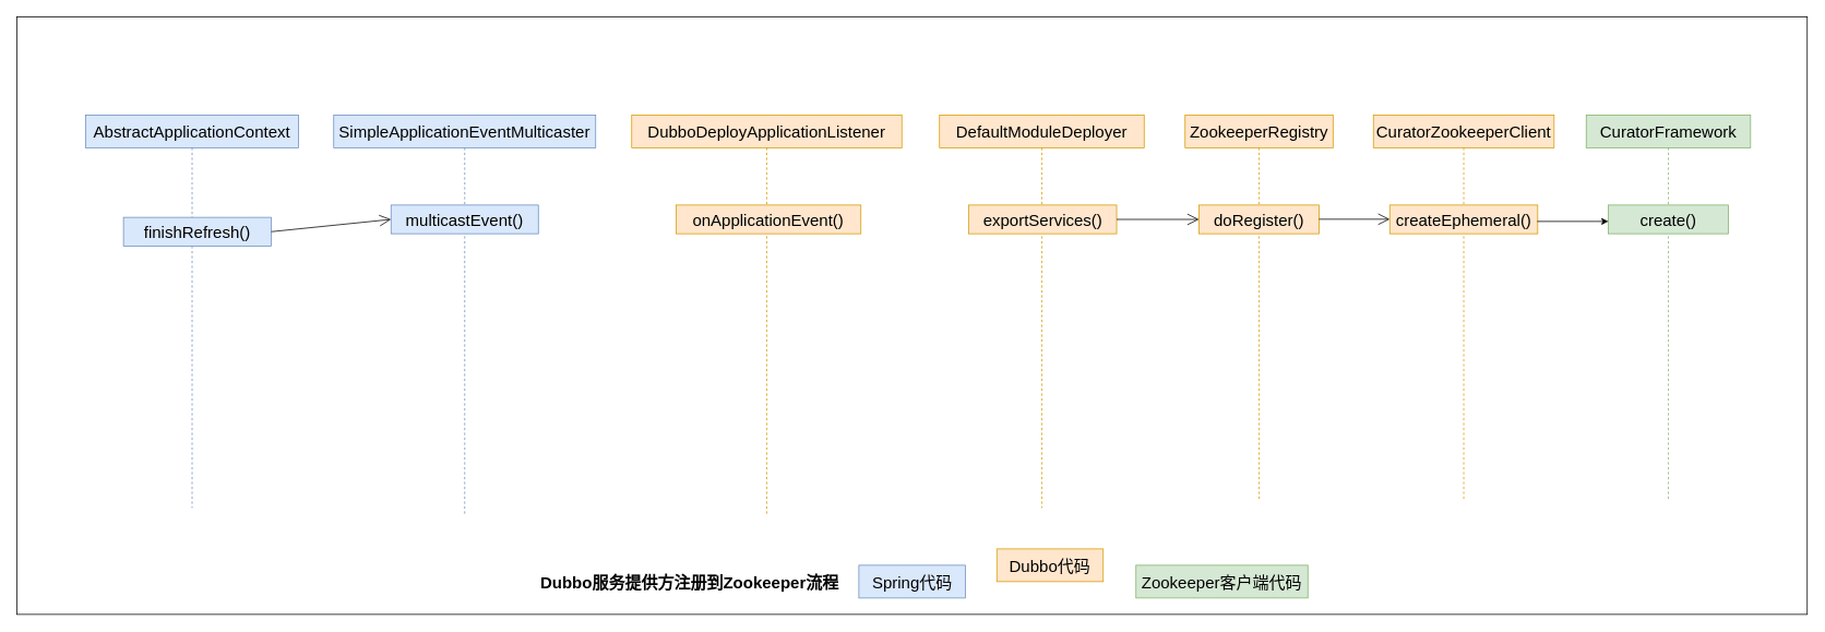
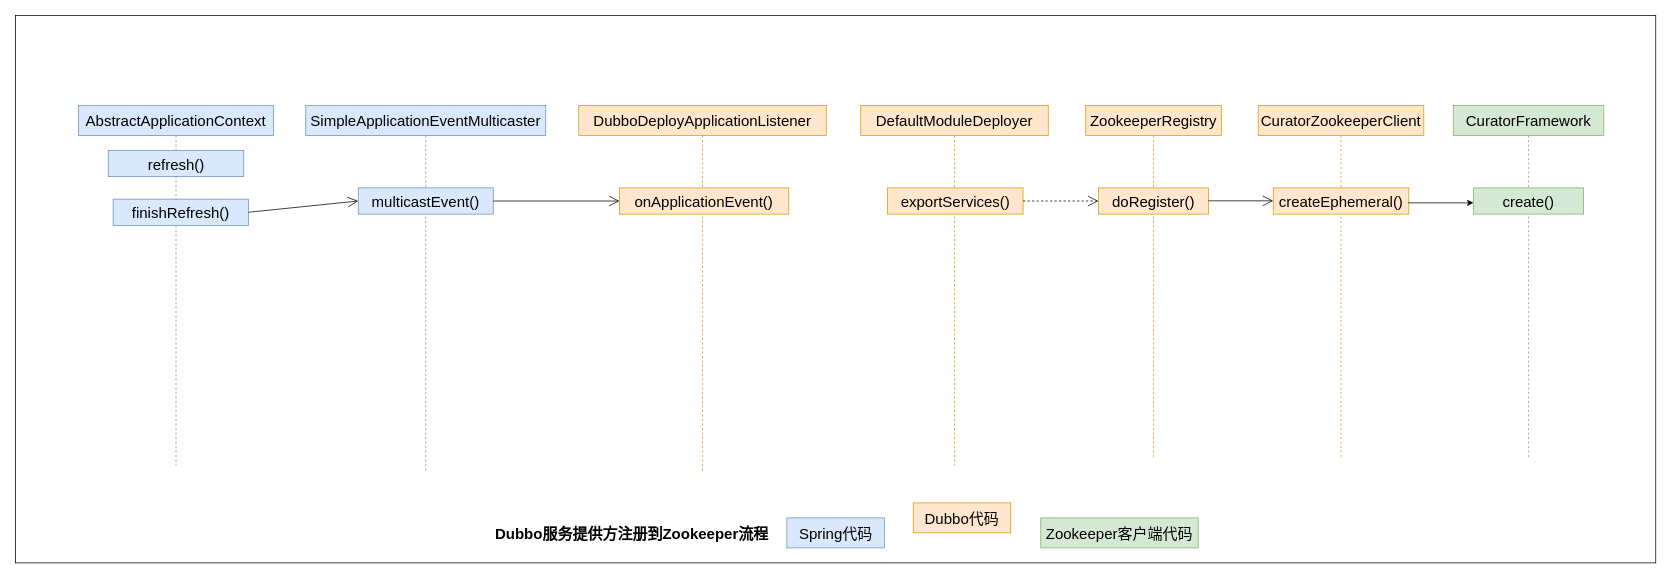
+ <mxCell id="26" value="refresh()" style="html=1;whiteSpace=wrap;fontSize=20;fillColor=#dae8fc;strokeColor=#6c8ebf;" vertex="1" parent="1"><mxGeometry x="143.68" y="200" width="180.63" height="35" as="geometry" /></mxCell>
+ <mxCell id="14" value="" style="endArrow=open;endFill=1;endSize=12;html=1;rounded=0;exitX=1;exitY=0.5;exitDx=0;exitDy=0;entryX=0;entryY=0.5;entryDx=0;entryDy=0;" parent="1" source="12" target="6" edge="1"><mxGeometry width="160" relative="1" as="geometry"><mxPoint x="697" y="390" as="sourcePoint" /><mxPoint x="857" y="390" as="targetPoint" /></mxGeometry></mxCell>
- <mxCell id="15" value="" style="endArrow=open;endFill=1;endSize=12;html=1;rounded=0;" parent="1" source="5" target="8" edge="1"><mxGeometry width="160" relative="1" as="geometry"><mxPoint x="1349.75" y="379" as="sourcePoint" /><mxPoint x="1427" y="530" as="targetPoint" /></mxGeometry></mxCell>
+ <mxCell id="15" value="" style="endArrow=open;endFill=1;endSize=12;html=1;rounded=0;dashed=1;" parent="1" source="5" target="8" edge="1"><mxGeometry width="160" relative="1" as="geometry"><mxPoint x="1349.75" y="379" as="sourcePoint" /><mxPoint x="1427" y="530" as="targetPoint" /></mxGeometry></mxCell>
